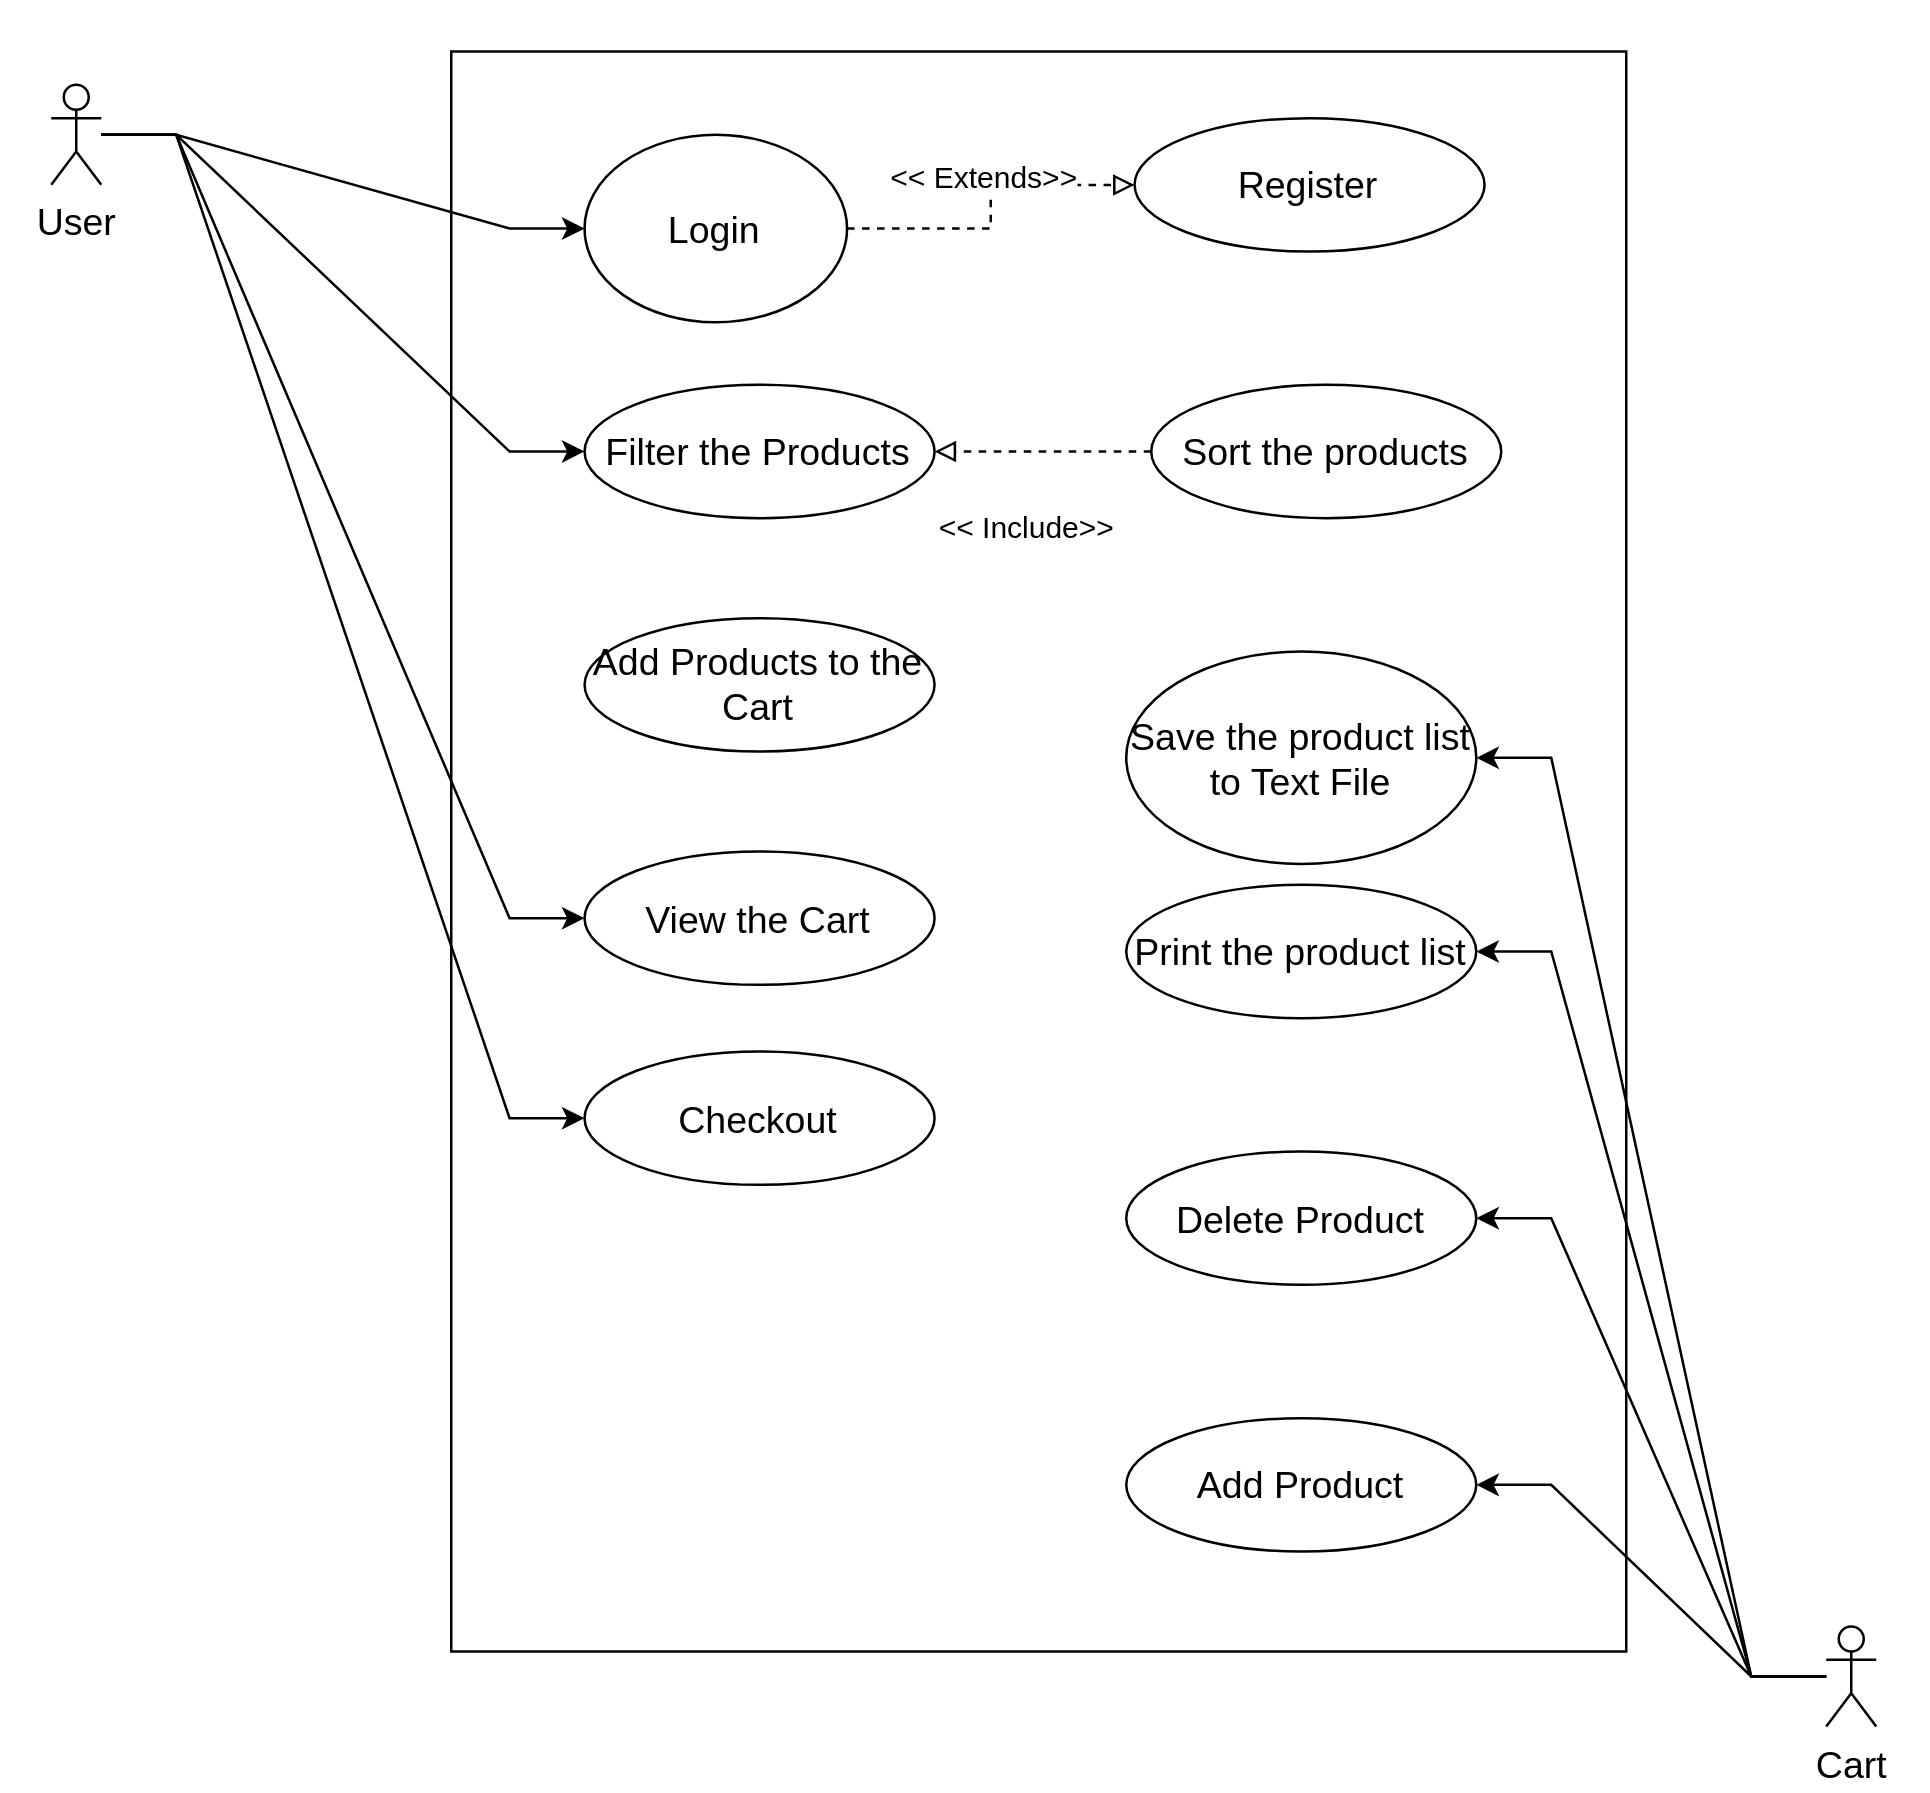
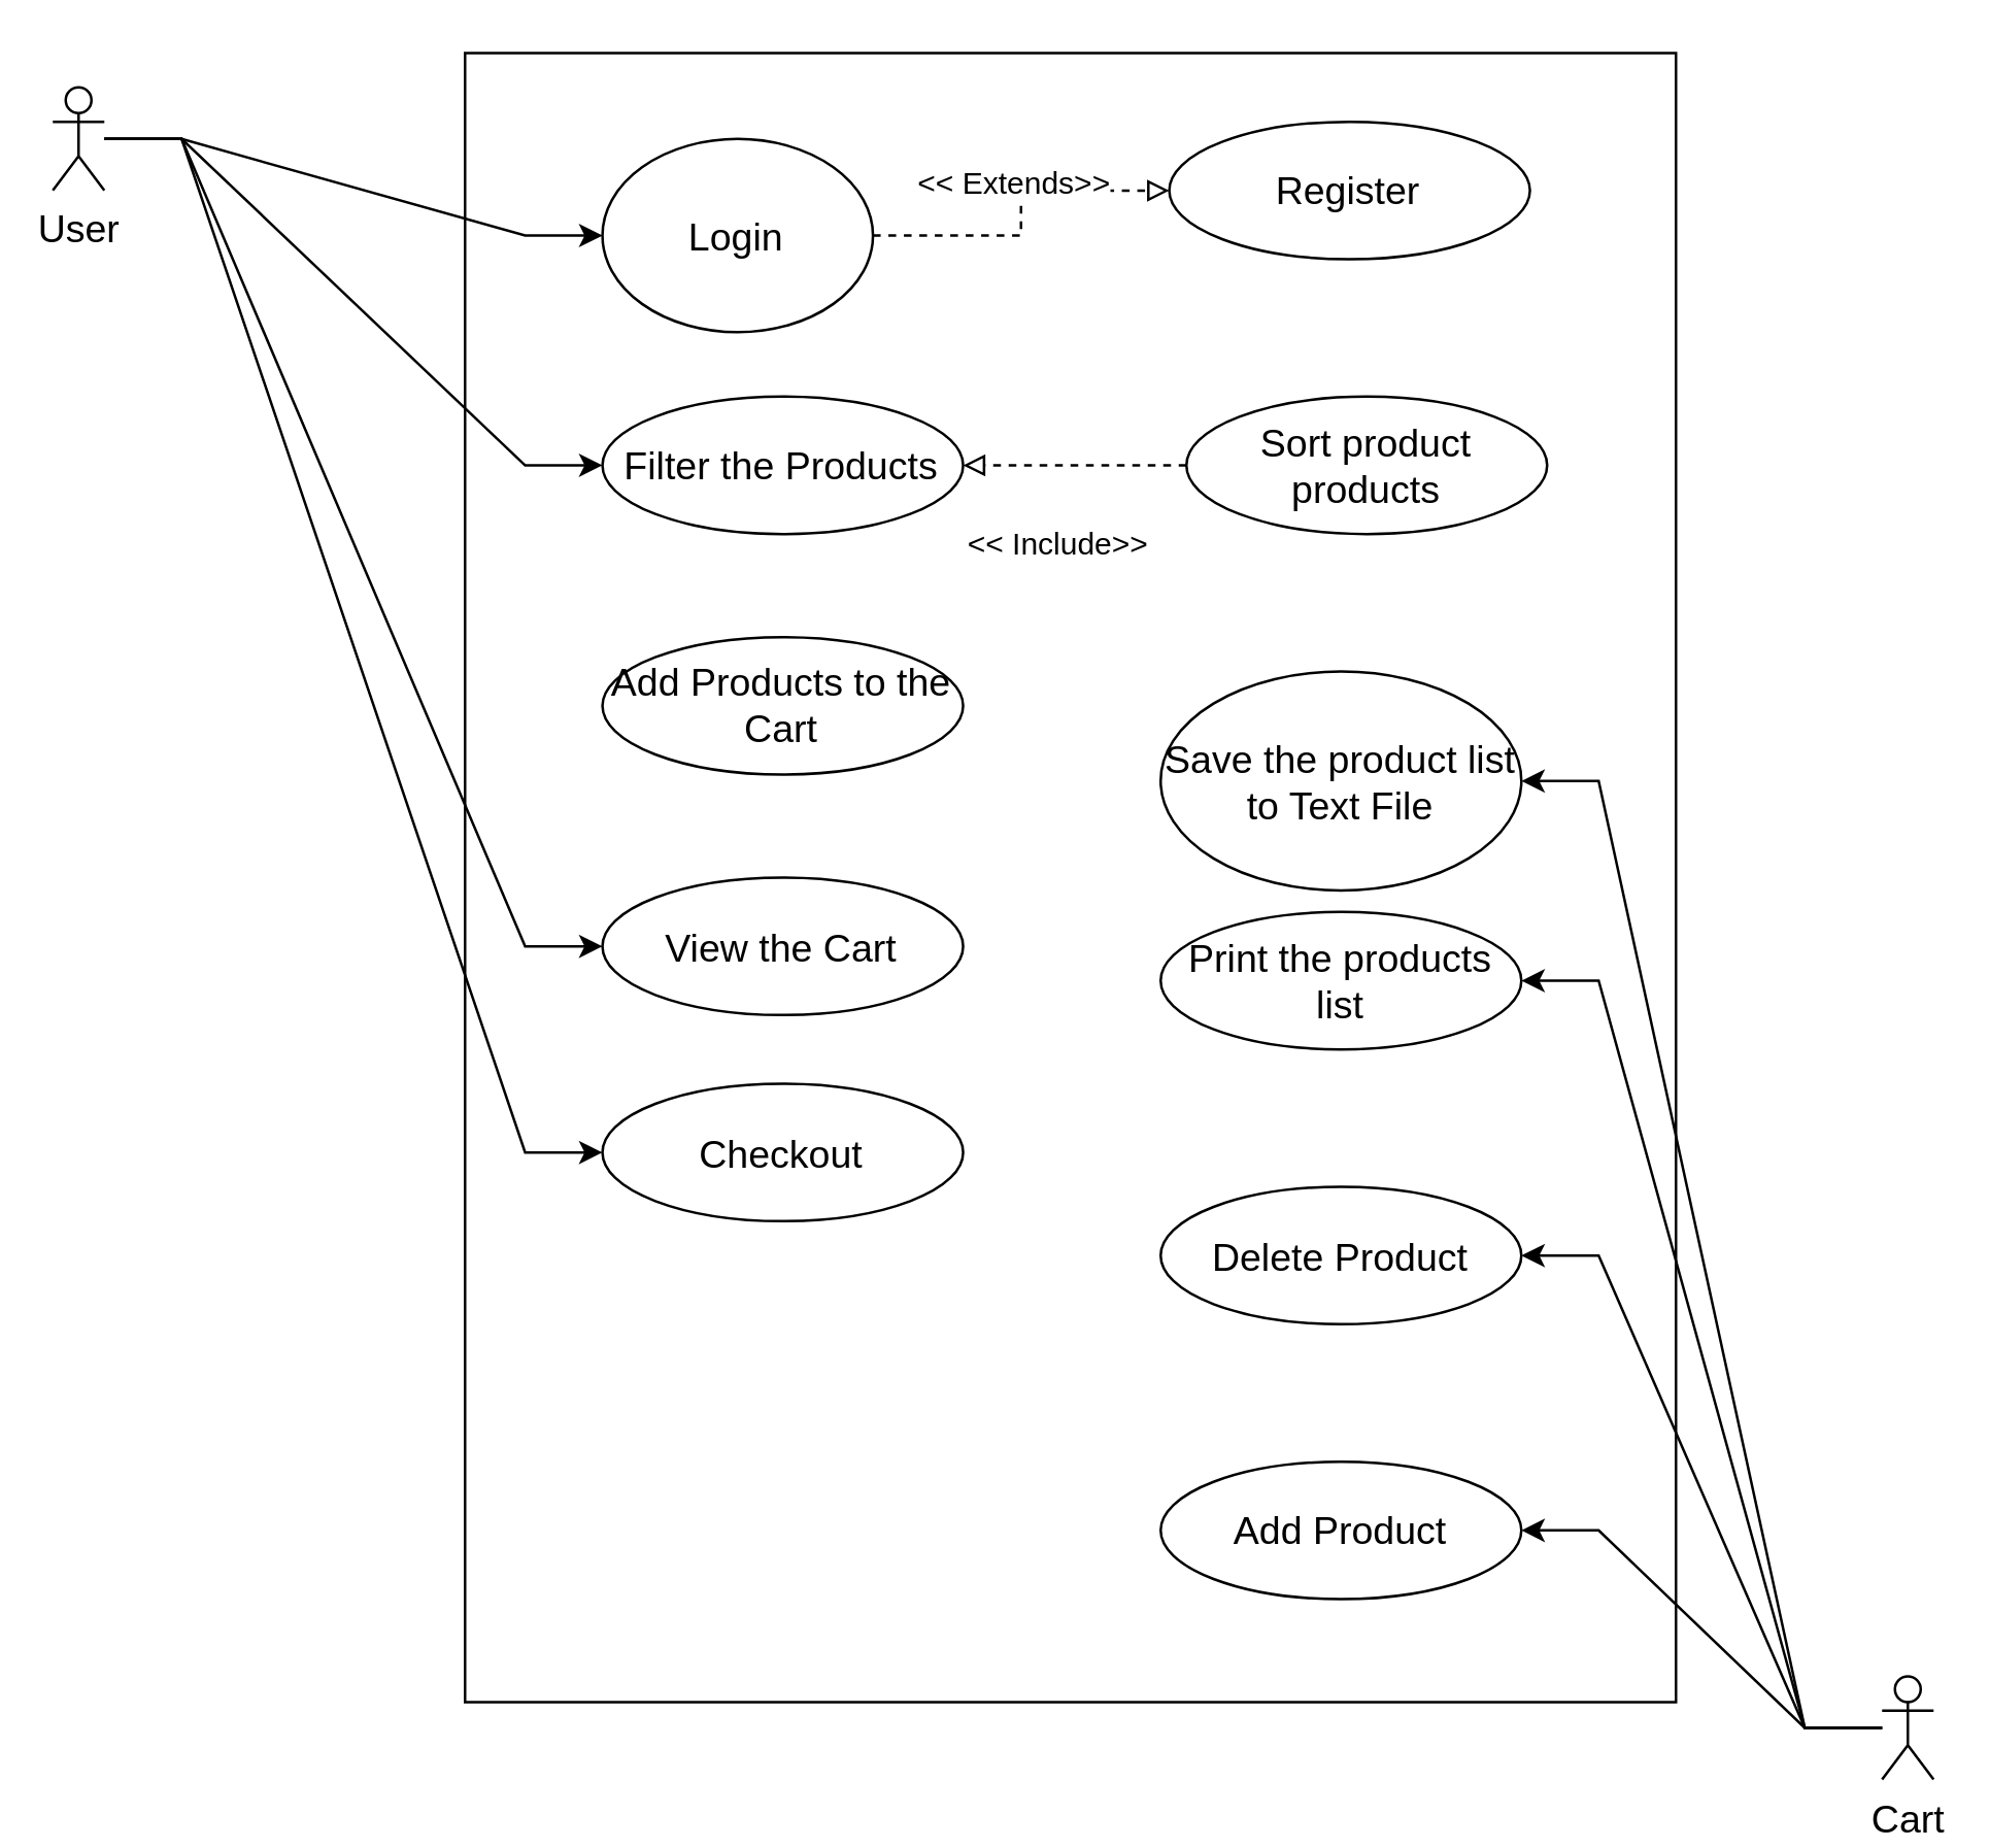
- <mxCell id="15" value="Sort the products" style="ellipse;whiteSpace=wrap;html=1;container=0;fontSize=15;" vertex="1" parent="2"><mxGeometry x="440" y="133.333" width="140" height="53.333" as="geometry" /></mxCell>
+ <mxCell id="15" value="Sort product products" style="ellipse;whiteSpace=wrap;html=1;container=0;fontSize=15;" vertex="1" parent="2"><mxGeometry x="440" y="133.333" width="140" height="53.333" as="geometry" /></mxCell>
- <mxCell id="25" value="Print the product list" style="ellipse;whiteSpace=wrap;html=1;container=0;fontSize=15;" vertex="1" parent="2"><mxGeometry x="429.997" y="333.337" width="140" height="53.333" as="geometry" /></mxCell>
+ <mxCell id="25" value="Print the products list" style="ellipse;whiteSpace=wrap;html=1;container=0;fontSize=15;" vertex="1" parent="2"><mxGeometry x="429.997" y="333.337" width="140" height="53.333" as="geometry" /></mxCell>
